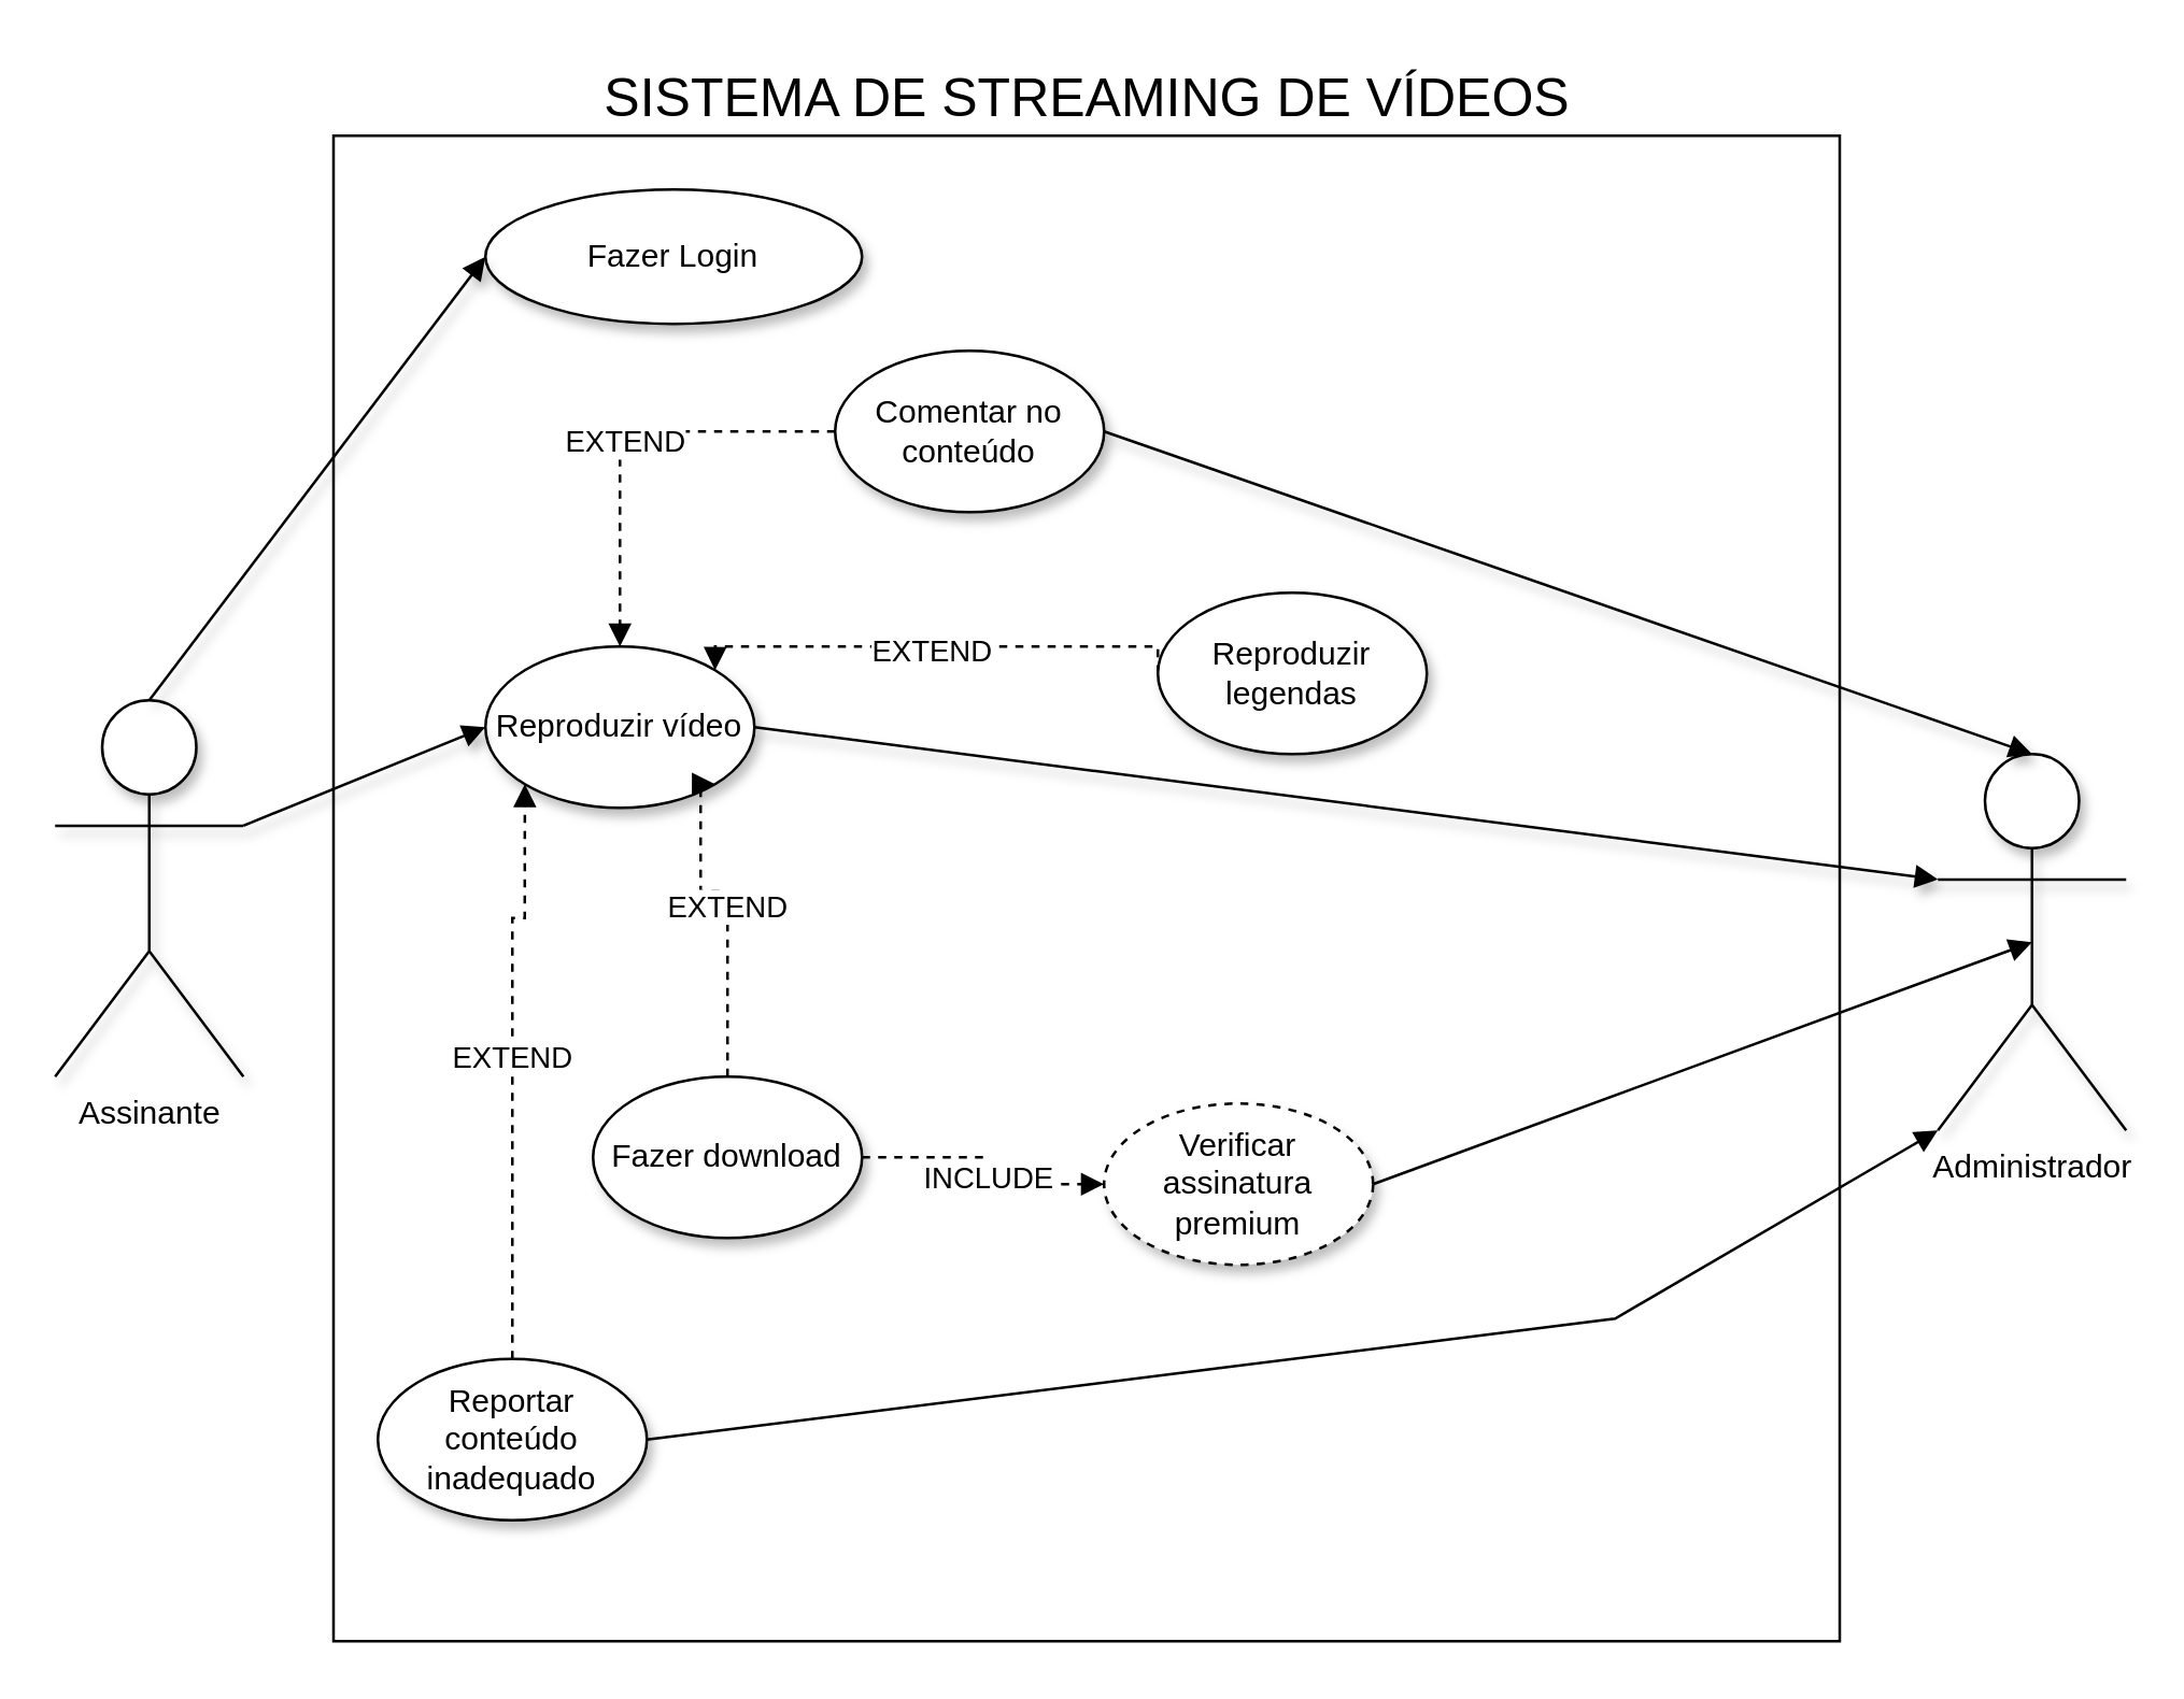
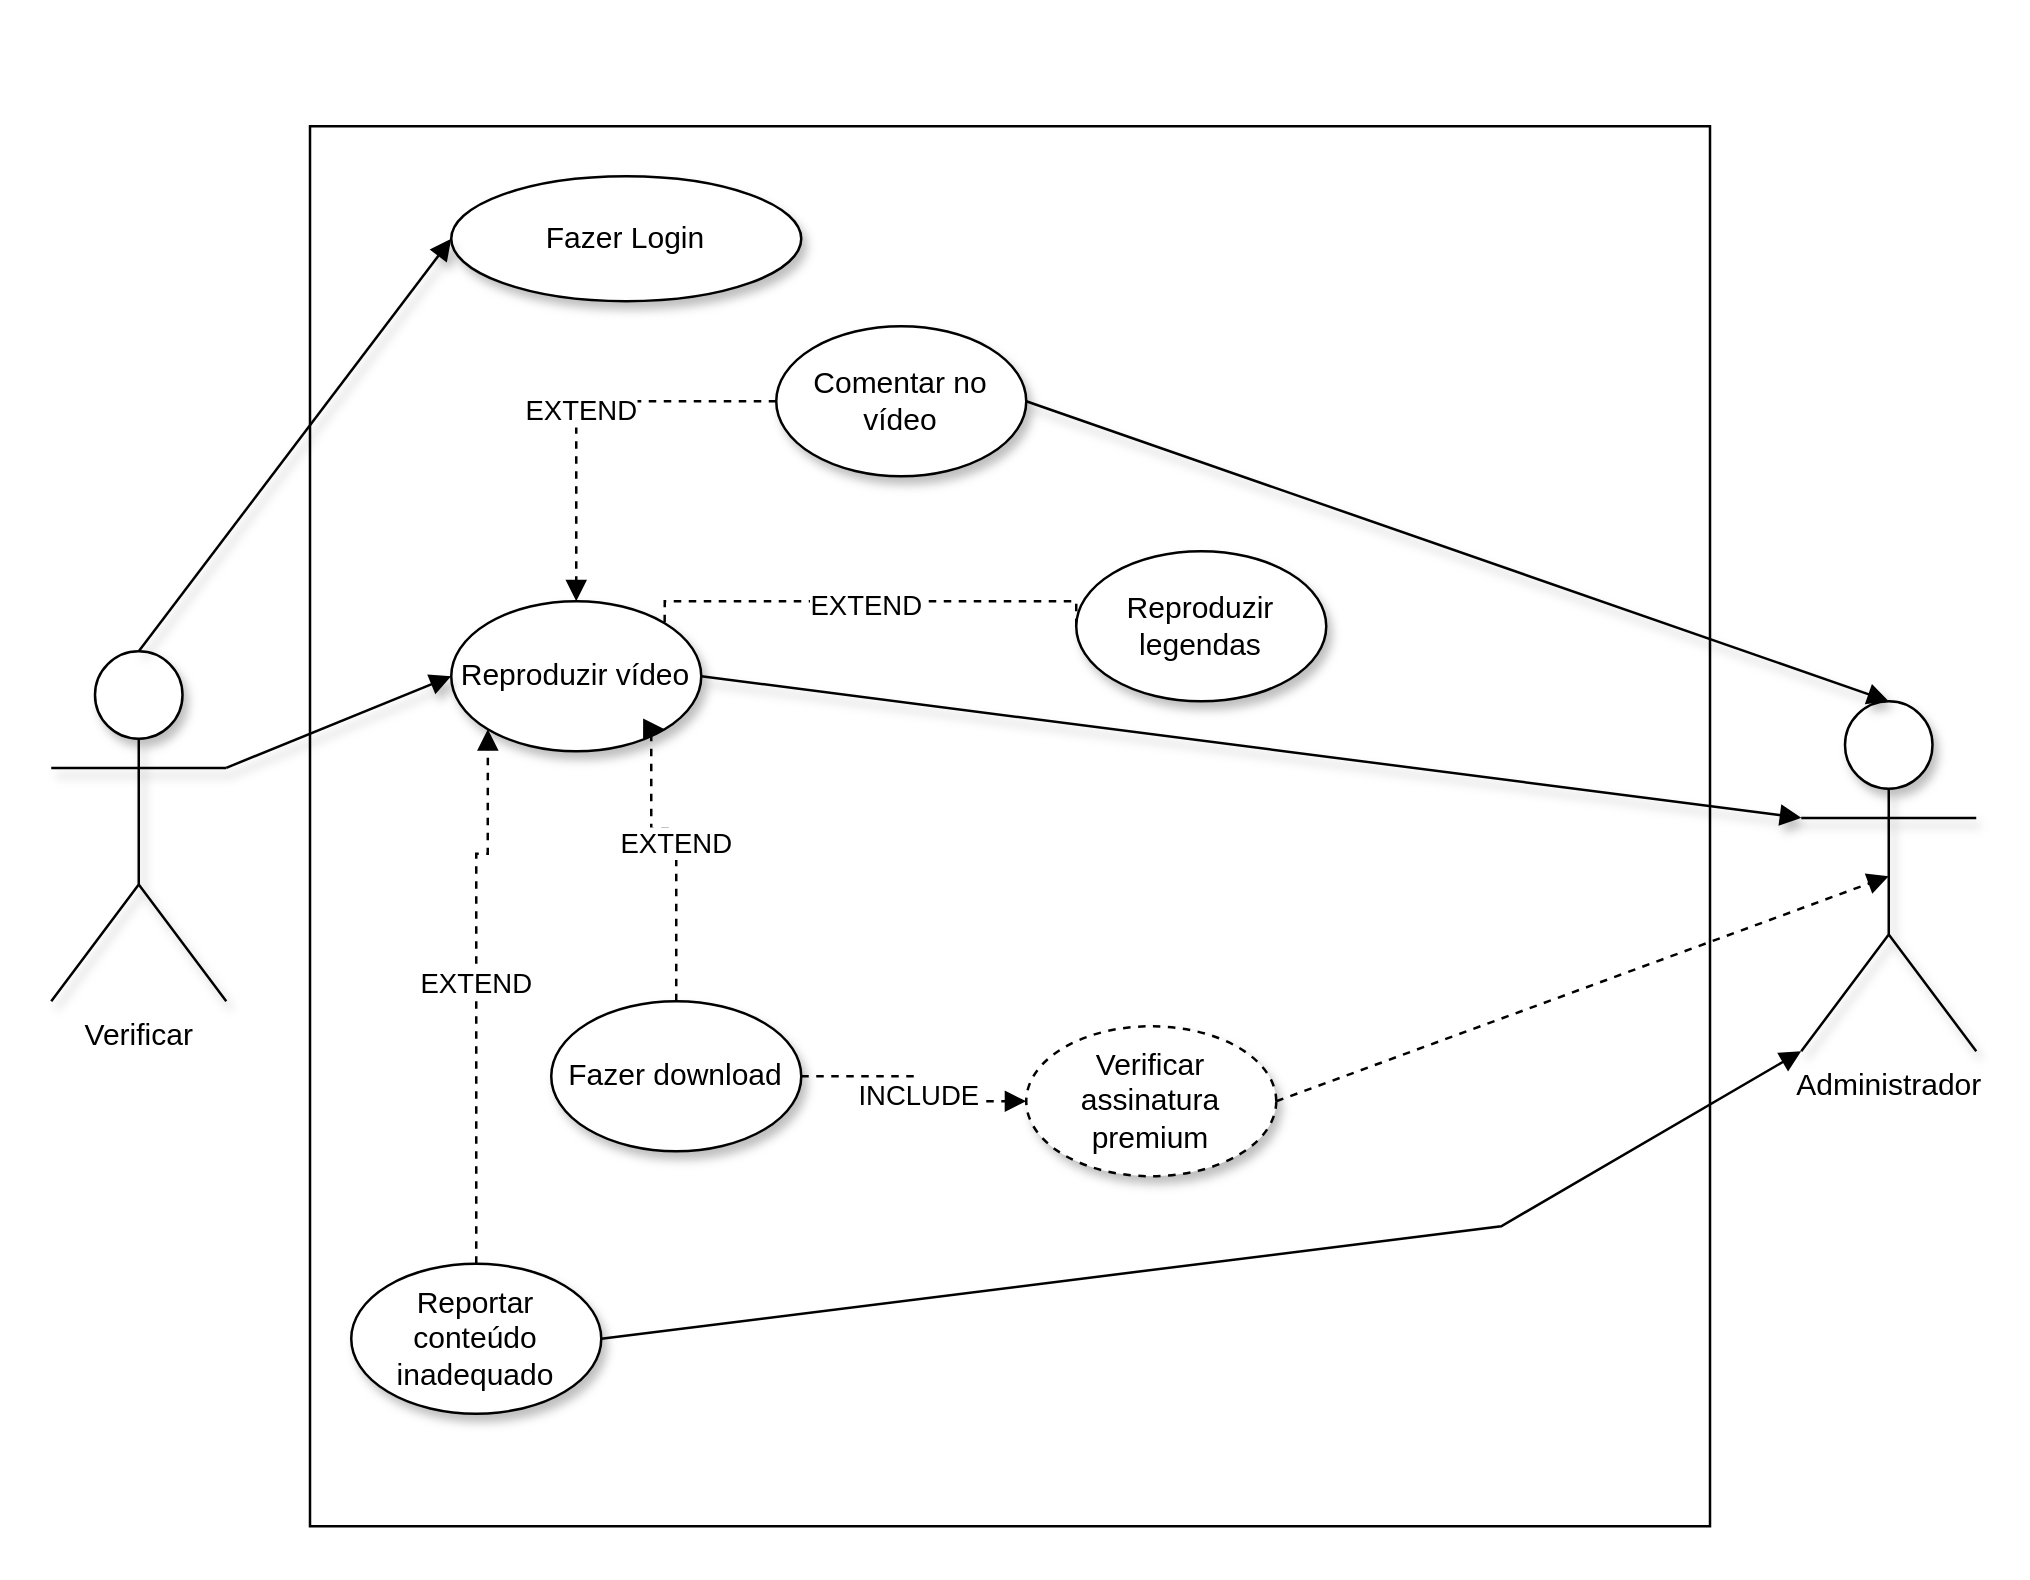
- <mxCell id="3" value="SISTEMA DE STREAMING DE VÍDEOS" style="text;html=1;align=center;verticalAlign=middle;whiteSpace=wrap;rounded=0;fontSize=20;shadow=0;glass=0;" parent="1" vertex="1"><mxGeometry x="171" y="20" width="466" height="30" as="geometry" /></mxCell>
- <mxCell id="19" value="Comentar no conteúdo" style="ellipse;whiteSpace=wrap;html=1;shadow=1;" parent="1" vertex="1"><mxGeometry x="310" y="130" width="100" height="60" as="geometry" /></mxCell>
+ <mxCell id="19" value="Comentar no vídeo" style="ellipse;whiteSpace=wrap;html=1;shadow=1;" parent="1" vertex="1"><mxGeometry x="310" y="130" width="100" height="60" as="geometry" /></mxCell>
- <mxCell id="8" value="" style="edgeStyle=orthogonalEdgeStyle;rounded=0;orthogonalLoop=1;jettySize=auto;html=1;dashed=1;endArrow=block;endFill=1;exitX=0;exitY=0.5;exitDx=0;exitDy=0;entryX=1;entryY=0;entryDx=0;entryDy=0;" parent="1" source="10" target="6" edge="1"><mxGeometry relative="1" as="geometry"><mxPoint x="230" y="250" as="sourcePoint" /><mxPoint x="280" y="190" as="targetPoint" /><Array as="points"><mxPoint x="430" y="240" /><mxPoint x="265" y="240" /></Array></mxGeometry></mxCell>
+ <mxCell id="8" value="" style="edgeStyle=orthogonalEdgeStyle;rounded=0;orthogonalLoop=1;jettySize=auto;html=1;dashed=1;endArrow=none;endFill=1;exitX=0;exitY=0.5;exitDx=0;exitDy=0;entryX=1;entryY=0;entryDx=0;entryDy=0;" parent="1" source="10" target="6" edge="1"><mxGeometry relative="1" as="geometry"><mxPoint x="230" y="250" as="sourcePoint" /><mxPoint x="280" y="190" as="targetPoint" /><Array as="points"><mxPoint x="430" y="240" /><mxPoint x="265" y="240" /></Array></mxGeometry></mxCell>
- <mxCell id="18" value="" style="endArrow=block;html=1;rounded=0;entryX=0.5;entryY=0.5;entryDx=0;entryDy=0;entryPerimeter=0;exitX=1;exitY=0.5;exitDx=0;exitDy=0;endFill=1;" parent="1" source="17" target="5" edge="1"><mxGeometry width="50" height="50" relative="1" as="geometry"><mxPoint x="400" y="380" as="sourcePoint" /><mxPoint x="450" y="330" as="targetPoint" /></mxGeometry></mxCell>
+ <mxCell id="18" value="" style="endArrow=block;html=1;rounded=0;entryX=0.5;entryY=0.5;entryDx=0;entryDy=0;entryPerimeter=0;exitX=1;exitY=0.5;exitDx=0;exitDy=0;endFill=1;dashed=1;" parent="1" source="17" target="5" edge="1"><mxGeometry width="50" height="50" relative="1" as="geometry"><mxPoint x="400" y="380" as="sourcePoint" /><mxPoint x="450" y="330" as="targetPoint" /></mxGeometry></mxCell>
- <mxCell id="4" value="Assinante" style="shape=umlActor;verticalLabelPosition=bottom;verticalAlign=top;html=1;outlineConnect=0;shadow=1;" parent="1" vertex="1"><mxGeometry x="20" y="260" width="70" height="140" as="geometry" /></mxCell>
+ <mxCell id="4" value="Verificar" style="shape=umlActor;verticalLabelPosition=bottom;verticalAlign=top;html=1;outlineConnect=0;shadow=1;" parent="1" vertex="1"><mxGeometry x="20" y="260" width="70" height="140" as="geometry" /></mxCell>
